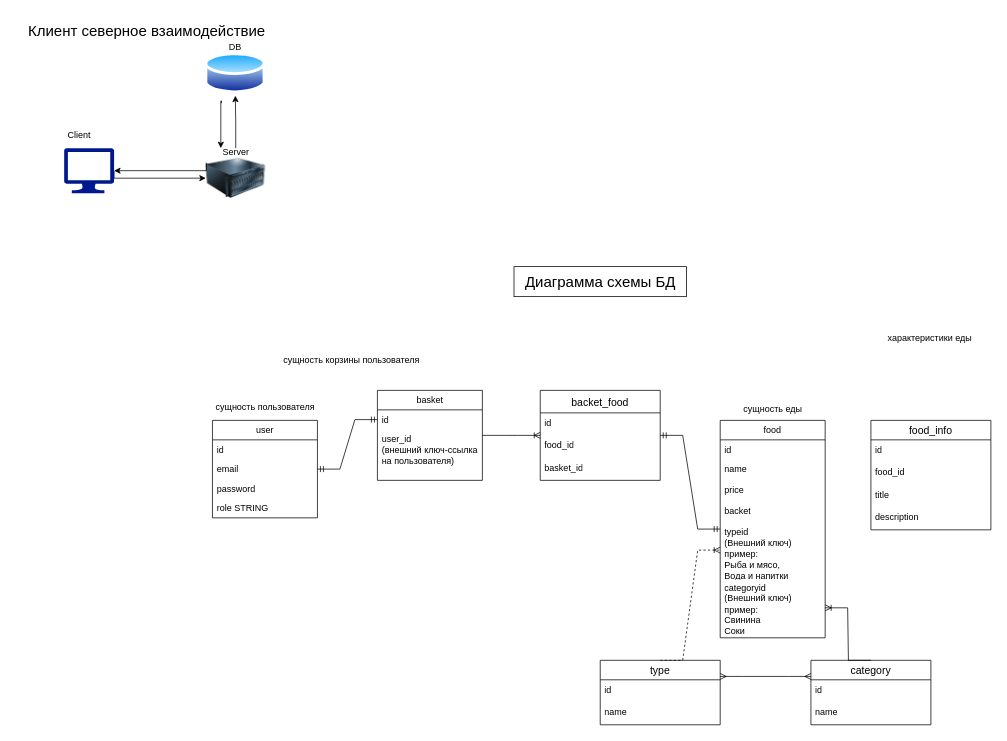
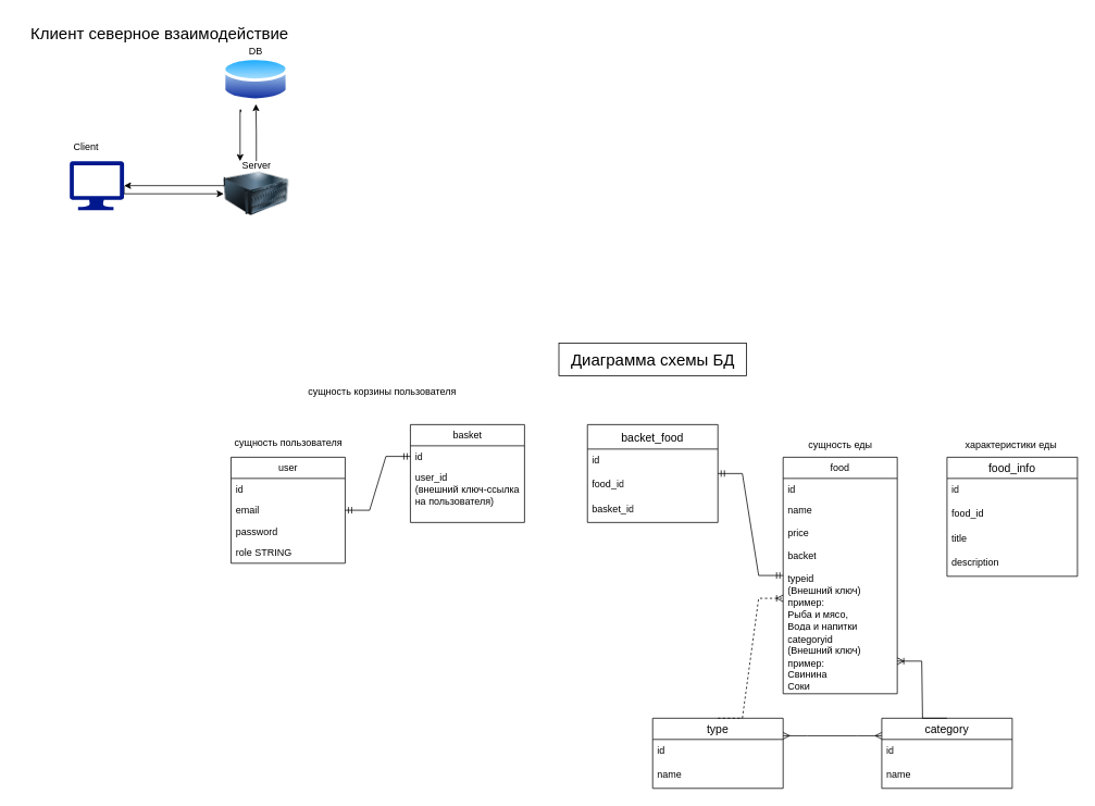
- <mxCell id="18" value="Диаграмма схемы БД" style="text;html=1;align=center;verticalAlign=middle;resizable=0;points=[];autosize=1;strokeColor=default;fillColor=none;strokeWidth=1;fontSize=20;" vertex="1" parent="1"><mxGeometry x="685" y="355" width="230" height="40" as="geometry" /></mxCell>
+ <mxCell id="18" value="Диаграмма схемы БД" style="text;html=1;align=center;verticalAlign=middle;resizable=0;points=[];autosize=1;strokeColor=default;fillColor=none;strokeWidth=1;fontSize=20;" vertex="1" parent="1"><mxGeometry x="685" y="420" width="230" height="40" as="geometry" /></mxCell>
- <mxCell id="51" value="характеристики еды&amp;nbsp;" style="text;html=1;align=center;verticalAlign=middle;resizable=0;points=[];autosize=1;strokeColor=none;fillColor=none;" vertex="1" parent="1"><mxGeometry x="1171" y="435" width="140" height="30" as="geometry" /></mxCell>
+ <mxCell id="51" value="характеристики еды&amp;nbsp;" style="text;html=1;align=center;verticalAlign=middle;resizable=0;points=[];autosize=1;strokeColor=none;fillColor=none;" vertex="1" parent="1"><mxGeometry x="1171" y="530" width="140" height="30" as="geometry" /></mxCell>
- <mxCell id="52" value="" style="edgeStyle=entityRelationEdgeStyle;fontSize=12;html=1;endArrow=ERoneToMany;rounded=0;" edge="1" parent="1" source="19" target="47"><mxGeometry width="100" height="100" relative="1" as="geometry"><mxPoint x="860" y="780" as="sourcePoint" /><mxPoint x="960" y="680" as="targetPoint" /></mxGeometry></mxCell>
